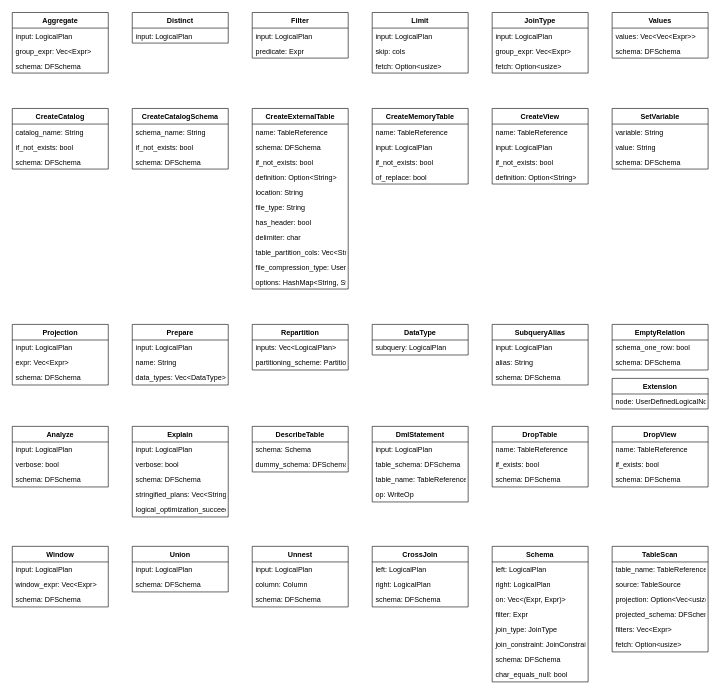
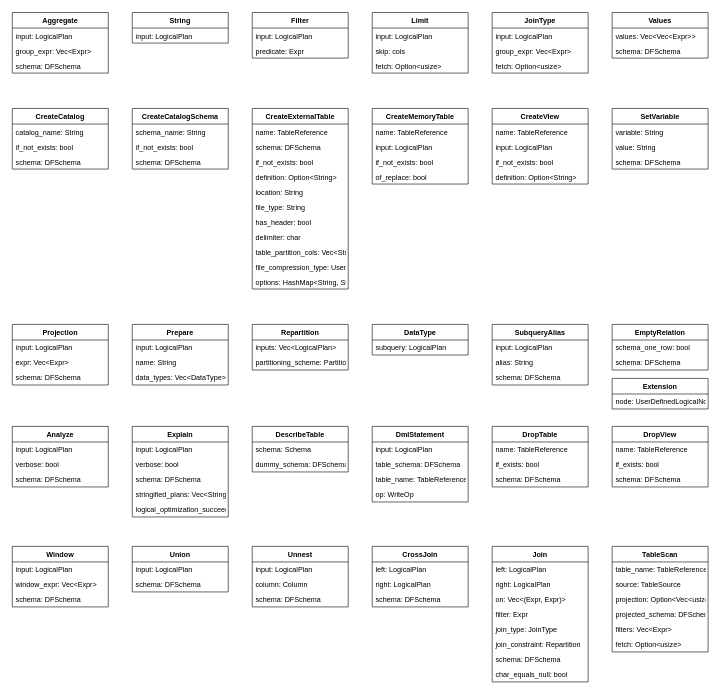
- <mxCell id="59" value="Distinct" style="swimlane;fontStyle=1;align=center;verticalAlign=top;childLayout=stackLayout;horizontal=1;startSize=26;horizontalStack=0;resizeParent=1;resizeLast=0;collapsible=1;marginBottom=0;rounded=0;shadow=0;strokeWidth=1;spacing=2;swimlaneFillColor=#FFFFFF;" vertex="1" parent="1"><mxGeometry x="220" y="20" width="160" height="51" as="geometry"><mxRectangle x="550" y="140" width="160" height="26" as="alternateBounds" /></mxGeometry></mxCell>
+ <mxCell id="59" value="String" style="swimlane;fontStyle=1;align=center;verticalAlign=top;childLayout=stackLayout;horizontal=1;startSize=26;horizontalStack=0;resizeParent=1;resizeLast=0;collapsible=1;marginBottom=0;rounded=0;shadow=0;strokeWidth=1;spacing=2;swimlaneFillColor=#FFFFFF;" vertex="1" parent="1"><mxGeometry x="220" y="20" width="160" height="51" as="geometry"><mxRectangle x="550" y="140" width="160" height="26" as="alternateBounds" /></mxGeometry></mxCell>
- <mxCell id="108" value="Schema" style="swimlane;fontStyle=1;align=center;verticalAlign=top;childLayout=stackLayout;horizontal=1;startSize=26;horizontalStack=0;resizeParent=1;resizeLast=0;collapsible=1;marginBottom=0;rounded=0;shadow=0;strokeWidth=1;spacing=2;swimlaneFillColor=#FFFFFF;" vertex="1" parent="1"><mxGeometry x="820" y="910" width="160" height="226" as="geometry"><mxRectangle x="550" y="140" width="160" height="26" as="alternateBounds" /></mxGeometry></mxCell>
+ <mxCell id="108" value="Join" style="swimlane;fontStyle=1;align=center;verticalAlign=top;childLayout=stackLayout;horizontal=1;startSize=26;horizontalStack=0;resizeParent=1;resizeLast=0;collapsible=1;marginBottom=0;rounded=0;shadow=0;strokeWidth=1;spacing=2;swimlaneFillColor=#FFFFFF;" vertex="1" parent="1"><mxGeometry x="820" y="910" width="160" height="226" as="geometry"><mxRectangle x="550" y="140" width="160" height="26" as="alternateBounds" /></mxGeometry></mxCell>
- <mxCell id="114" value="join_constraint: JoinConstraint&#10;" style="text;align=left;verticalAlign=top;spacingLeft=4;spacingRight=4;overflow=hidden;rotatable=0;points=[[0,0.5],[1,0.5]];portConstraint=eastwest;swimlaneFillColor=#FFFFFF;" vertex="1" parent="108"><mxGeometry y="151" width="160" height="25" as="geometry" /></mxCell>
+ <mxCell id="114" value="join_constraint: Repartition&#10;" style="text;align=left;verticalAlign=top;spacingLeft=4;spacingRight=4;overflow=hidden;rotatable=0;points=[[0,0.5],[1,0.5]];portConstraint=eastwest;swimlaneFillColor=#FFFFFF;" vertex="1" parent="108"><mxGeometry y="151" width="160" height="25" as="geometry" /></mxCell>
